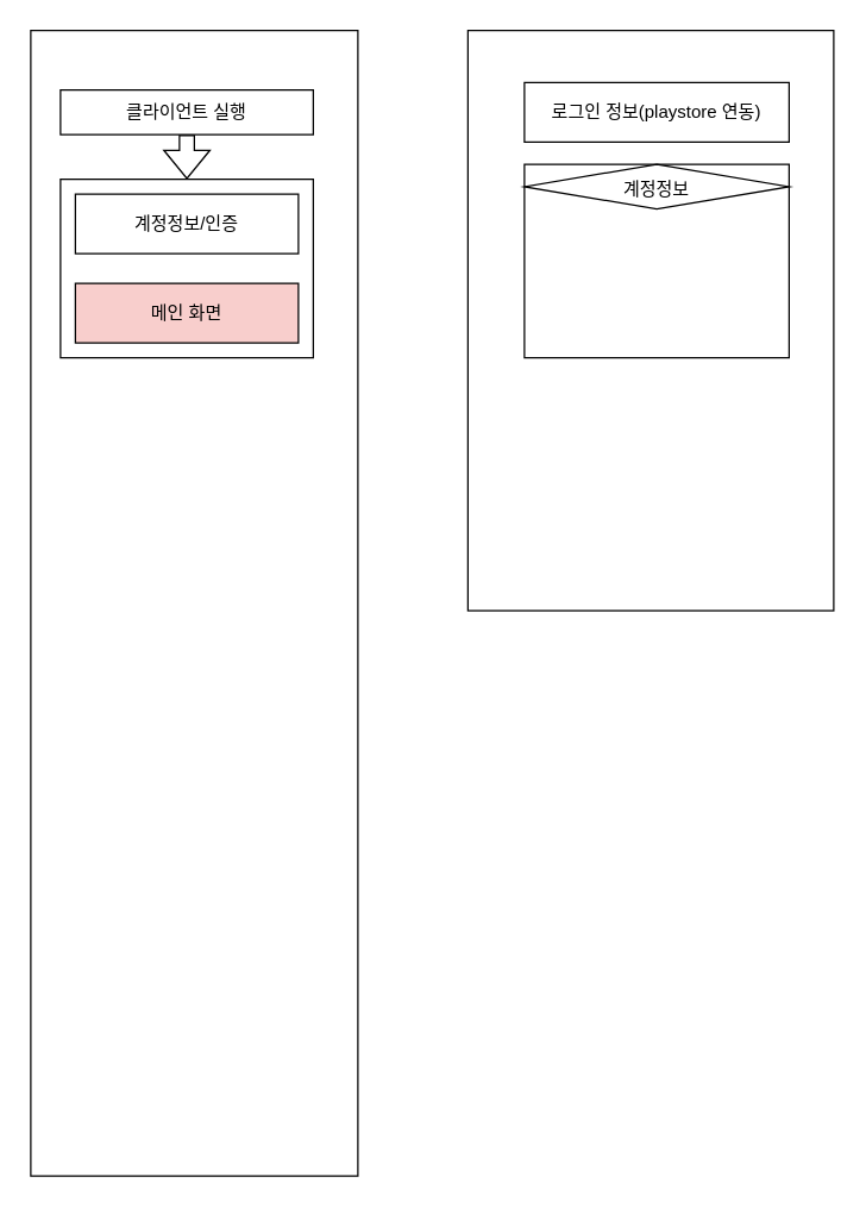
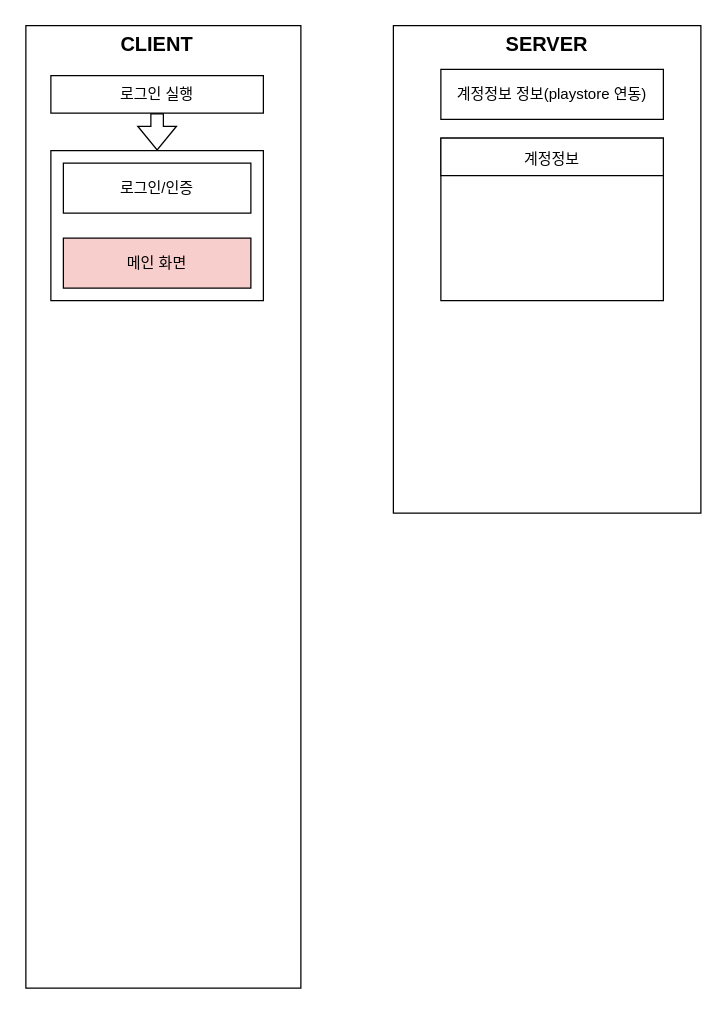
+ <mxCell id="8" value="&lt;b&gt;&lt;font style=&quot;font-size: 16px;&quot;&gt;CLIENT&lt;/font&gt;&lt;/b&gt;" style="text;html=1;strokeColor=none;fillColor=none;align=center;verticalAlign=middle;whiteSpace=wrap;rounded=0;" vertex="1" parent="1"><mxGeometry x="60" width="130" height="30" as="geometry" y="20" /></mxCell>
+ <mxCell id="10" value="&lt;b&gt;SERVER&lt;/b&gt;" style="text;html=1;strokeColor=none;fillColor=none;align=center;verticalAlign=middle;whiteSpace=wrap;rounded=0;fontSize=16;" vertex="1" parent="1"><mxGeometry x="377" width="120" height="30" as="geometry" y="20" /></mxCell>
- <mxCell id="3" value="클라이언트 실행" style="rounded=0;whiteSpace=wrap;html=1;" vertex="1" parent="1"><mxGeometry x="40" y="60" width="170" height="30" as="geometry" /></mxCell>
+ <mxCell id="3" value="로그인 실행" style="rounded=0;whiteSpace=wrap;html=1;" vertex="1" parent="1"><mxGeometry x="40" y="60" width="170" height="30" as="geometry" /></mxCell>
- <mxCell id="11" value="로그인 정보(playstore 연동)" style="rounded=0;whiteSpace=wrap;html=1;" vertex="1" parent="1"><mxGeometry x="352" y="55" width="178" height="40" as="geometry" /></mxCell>
+ <mxCell id="11" value="계정정보 정보(playstore 연동)" style="rounded=0;whiteSpace=wrap;html=1;" vertex="1" parent="1"><mxGeometry x="352" y="55" width="178" height="40" as="geometry" /></mxCell>
- <mxCell id="13" value="&lt;font style=&quot;font-size: 12px;&quot;&gt;계정정보&lt;/font&gt;" style="rhombus;whiteSpace=wrap;html=1;fontSize=16;" vertex="1" parent="1"><mxGeometry x="352" y="110" width="178" height="30" as="geometry" /></mxCell>
+ <mxCell id="13" value="&lt;font style=&quot;font-size: 12px;&quot;&gt;계정정보&lt;/font&gt;" style="rounded=0;whiteSpace=wrap;html=1;fontSize=16;" vertex="1" parent="1"><mxGeometry x="352" y="110" width="178" height="30" as="geometry" /></mxCell>
- <mxCell id="6" value="계정정보/인증" style="rounded=0;whiteSpace=wrap;html=1;" vertex="1" parent="1"><mxGeometry x="50" y="130" width="150" height="40" as="geometry" /></mxCell>
+ <mxCell id="6" value="로그인/인증" style="rounded=0;whiteSpace=wrap;html=1;" vertex="1" parent="1"><mxGeometry x="50" y="130" width="150" height="40" as="geometry" /></mxCell>
